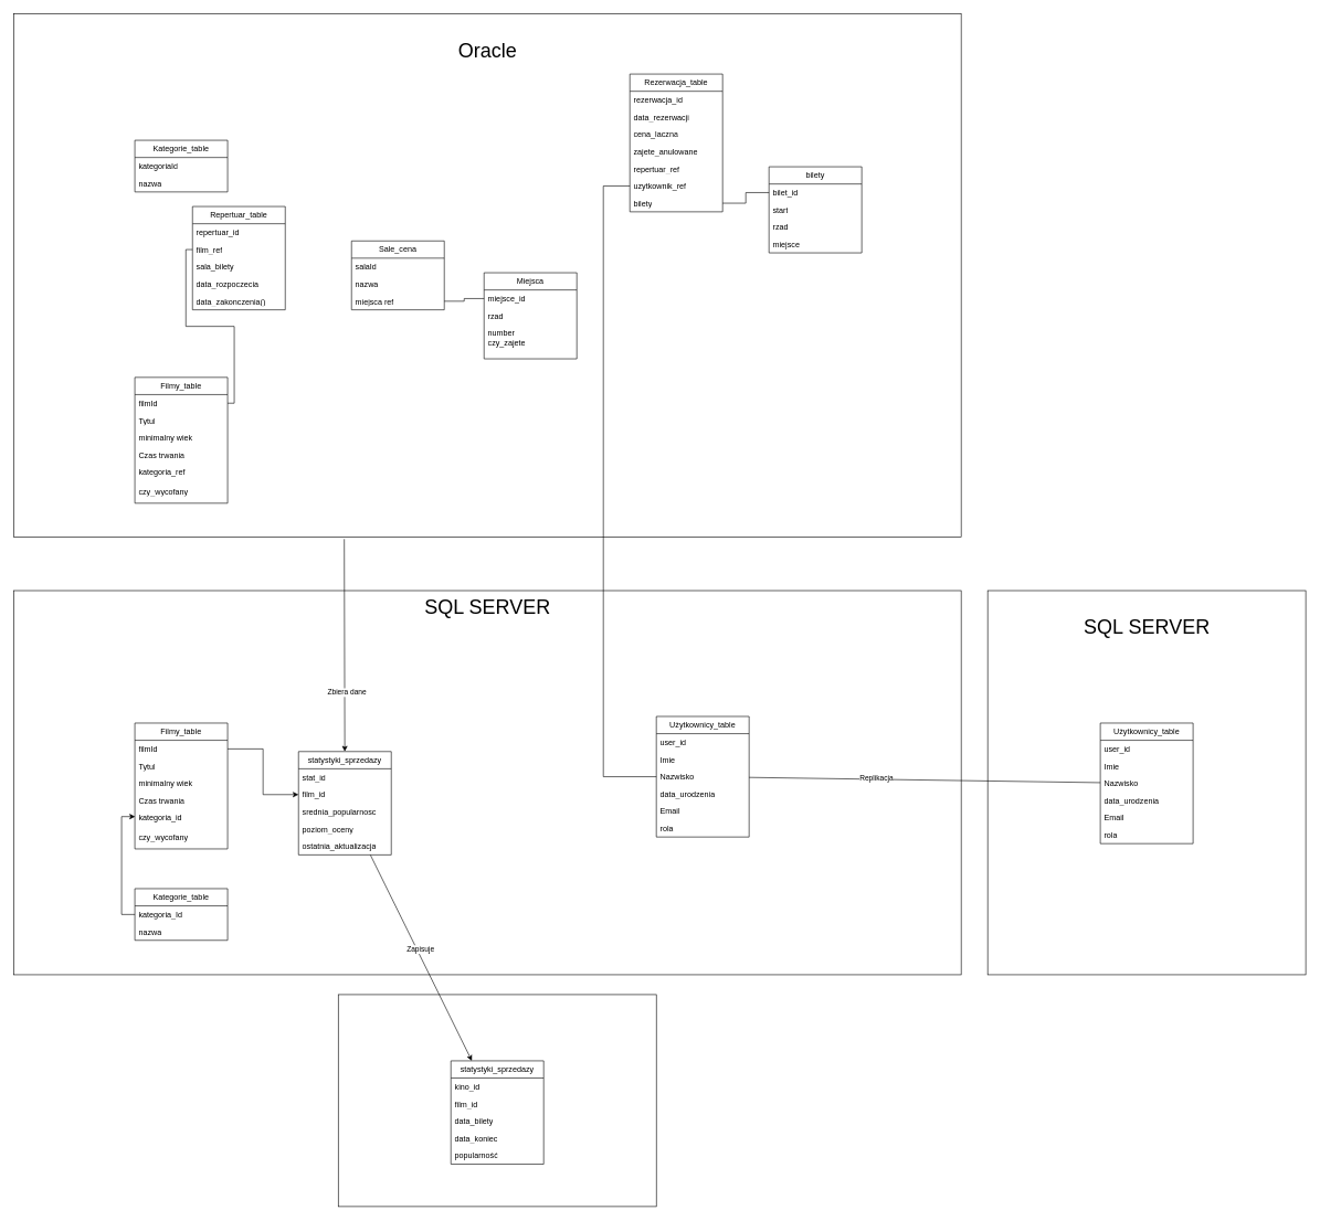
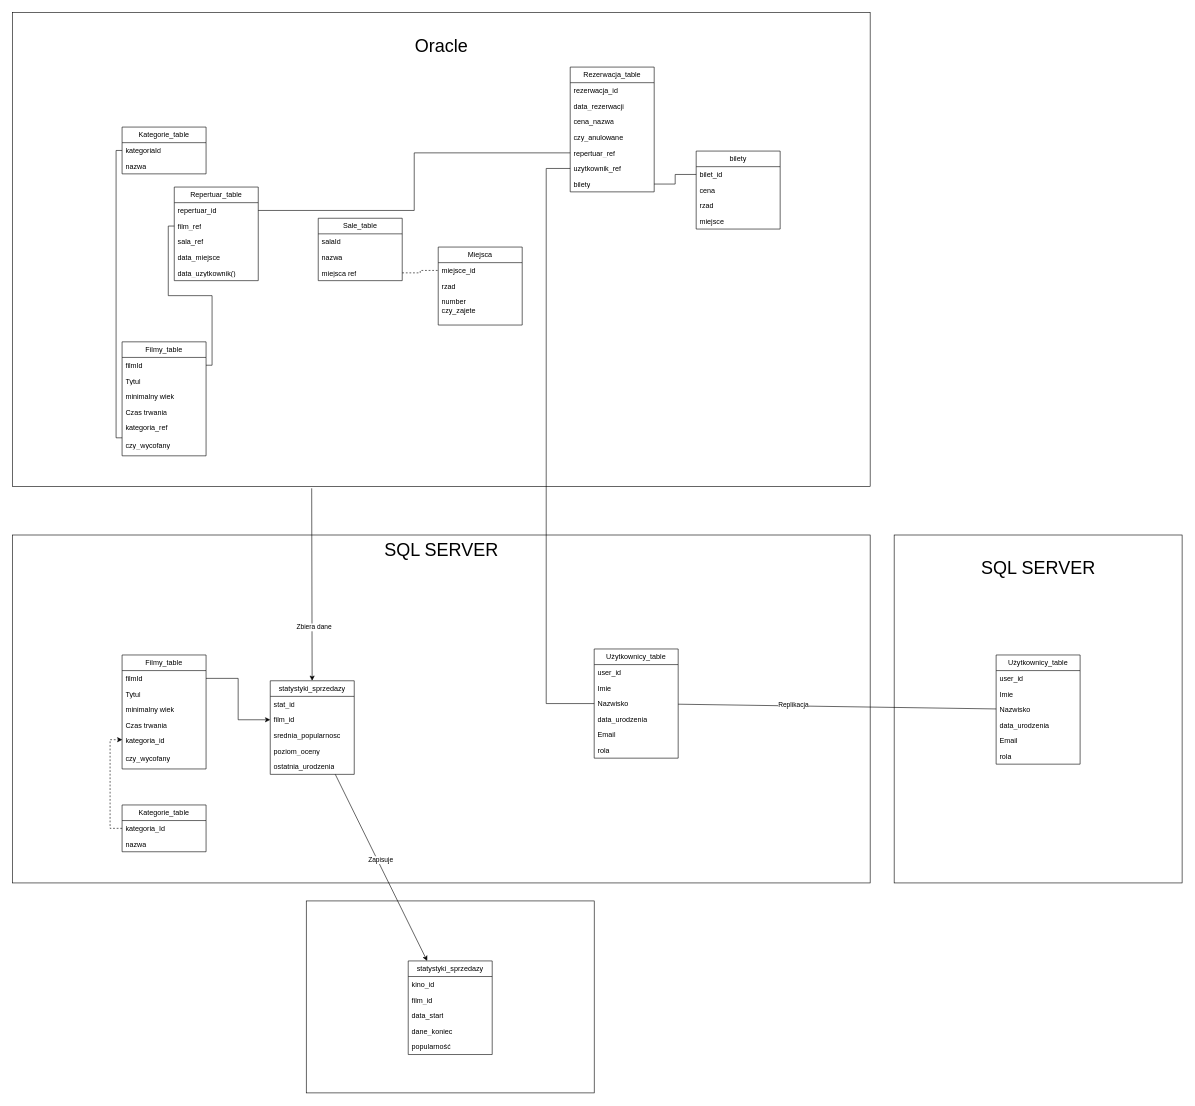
- <mxCell id="42" value="cena_laczna" style="text;strokeColor=none;fillColor=none;align=left;verticalAlign=top;spacingLeft=4;spacingRight=4;overflow=hidden;rotatable=0;points=[[0,0.5],[1,0.5]];portConstraint=eastwest;whiteSpace=wrap;html=1;" parent="39" vertex="1"><mxGeometry y="78" width="140" height="26" as="geometry" /></mxCell>
+ <mxCell id="42" value="cena_nazwa" style="text;strokeColor=none;fillColor=none;align=left;verticalAlign=top;spacingLeft=4;spacingRight=4;overflow=hidden;rotatable=0;points=[[0,0.5],[1,0.5]];portConstraint=eastwest;whiteSpace=wrap;html=1;" parent="39" vertex="1"><mxGeometry y="78" width="140" height="26" as="geometry" /></mxCell>
- <mxCell id="43" value="zajete_anulowane" style="text;strokeColor=none;fillColor=none;align=left;verticalAlign=top;spacingLeft=4;spacingRight=4;overflow=hidden;rotatable=0;points=[[0,0.5],[1,0.5]];portConstraint=eastwest;whiteSpace=wrap;html=1;" parent="39" vertex="1"><mxGeometry y="104" width="140" height="26" as="geometry" /></mxCell>
+ <mxCell id="43" value="czy_anulowane" style="text;strokeColor=none;fillColor=none;align=left;verticalAlign=top;spacingLeft=4;spacingRight=4;overflow=hidden;rotatable=0;points=[[0,0.5],[1,0.5]];portConstraint=eastwest;whiteSpace=wrap;html=1;" parent="39" vertex="1"><mxGeometry y="104" width="140" height="26" as="geometry" /></mxCell>
+ <mxCell id="49" value="" style="endArrow=none;html=1;edgeStyle=orthogonalEdgeStyle;rounded=0;entryX=0;entryY=0.5;entryDx=0;entryDy=0;exitX=1;exitY=0.5;exitDx=0;exitDy=0;" parent="1" source="25" target="44" edge="1"><mxGeometry relative="1" as="geometry"><mxPoint x="630" y="686" as="sourcePoint" /><mxPoint x="630" y="144" as="targetPoint" /></mxGeometry></mxCell>
- <mxCell id="36" value="start" style="text;strokeColor=none;fillColor=none;align=left;verticalAlign=top;spacingLeft=4;spacingRight=4;overflow=hidden;rotatable=0;points=[[0,0.5],[1,0.5]];portConstraint=eastwest;whiteSpace=wrap;html=1;" parent="34" vertex="1"><mxGeometry y="52" width="140" height="26" as="geometry" /></mxCell>
+ <mxCell id="36" value="cena" style="text;strokeColor=none;fillColor=none;align=left;verticalAlign=top;spacingLeft=4;spacingRight=4;overflow=hidden;rotatable=0;points=[[0,0.5],[1,0.5]];portConstraint=eastwest;whiteSpace=wrap;html=1;" parent="34" vertex="1"><mxGeometry y="52" width="140" height="26" as="geometry" /></mxCell>
- <mxCell id="20" value="Sale_cena" style="swimlane;fontStyle=0;childLayout=stackLayout;horizontal=1;startSize=26;fillColor=none;horizontalStack=0;resizeParent=1;resizeParentMax=0;resizeLast=0;collapsible=1;marginBottom=0;whiteSpace=wrap;html=1;" parent="1" vertex="1"><mxGeometry x="530" y="363" width="140" height="104" as="geometry" /></mxCell>
+ <mxCell id="20" value="Sale_table" style="swimlane;fontStyle=0;childLayout=stackLayout;horizontal=1;startSize=26;fillColor=none;horizontalStack=0;resizeParent=1;resizeParentMax=0;resizeLast=0;collapsible=1;marginBottom=0;whiteSpace=wrap;html=1;" parent="1" vertex="1"><mxGeometry x="530" y="363" width="140" height="104" as="geometry" /></mxCell>
- <mxCell id="27" value="sala_bilety" style="text;strokeColor=none;fillColor=none;align=left;verticalAlign=top;spacingLeft=4;spacingRight=4;overflow=hidden;rotatable=0;points=[[0,0.5],[1,0.5]];portConstraint=eastwest;whiteSpace=wrap;html=1;" parent="24" vertex="1"><mxGeometry y="78" width="140" height="26" as="geometry" /></mxCell>
+ <mxCell id="27" value="sala_ref" style="text;strokeColor=none;fillColor=none;align=left;verticalAlign=top;spacingLeft=4;spacingRight=4;overflow=hidden;rotatable=0;points=[[0,0.5],[1,0.5]];portConstraint=eastwest;whiteSpace=wrap;html=1;" parent="24" vertex="1"><mxGeometry y="78" width="140" height="26" as="geometry" /></mxCell>
- <mxCell id="28" value="data_rozpoczecia" style="text;strokeColor=none;fillColor=none;align=left;verticalAlign=top;spacingLeft=4;spacingRight=4;overflow=hidden;rotatable=0;points=[[0,0.5],[1,0.5]];portConstraint=eastwest;whiteSpace=wrap;html=1;" parent="24" vertex="1"><mxGeometry y="104" width="140" height="26" as="geometry" /></mxCell>
+ <mxCell id="28" value="data_miejsce" style="text;strokeColor=none;fillColor=none;align=left;verticalAlign=top;spacingLeft=4;spacingRight=4;overflow=hidden;rotatable=0;points=[[0,0.5],[1,0.5]];portConstraint=eastwest;whiteSpace=wrap;html=1;" parent="24" vertex="1"><mxGeometry y="104" width="140" height="26" as="geometry" /></mxCell>
- <mxCell id="29" value="data_zakonczenia()" style="text;strokeColor=none;fillColor=none;align=left;verticalAlign=top;spacingLeft=4;spacingRight=4;overflow=hidden;rotatable=0;points=[[0,0.5],[1,0.5]];portConstraint=eastwest;whiteSpace=wrap;html=1;" parent="24" vertex="1"><mxGeometry y="130" width="140" height="26" as="geometry" /></mxCell>
+ <mxCell id="29" value="data_uzytkownik()" style="text;strokeColor=none;fillColor=none;align=left;verticalAlign=top;spacingLeft=4;spacingRight=4;overflow=hidden;rotatable=0;points=[[0,0.5],[1,0.5]];portConstraint=eastwest;whiteSpace=wrap;html=1;" parent="24" vertex="1"><mxGeometry y="130" width="140" height="26" as="geometry" /></mxCell>
- <mxCell id="50" value="" style="endArrow=none;html=1;edgeStyle=orthogonalEdgeStyle;rounded=0;exitX=1;exitY=0.5;exitDx=0;exitDy=0;" parent="1" source="23" target="31" edge="1"><mxGeometry relative="1" as="geometry"><mxPoint x="233" y="742" as="sourcePoint" /><mxPoint x="233" y="200" as="targetPoint" /></mxGeometry></mxCell>
+ <mxCell id="50" value="" style="endArrow=none;html=1;edgeStyle=orthogonalEdgeStyle;rounded=0;exitX=1;exitY=0.5;exitDx=0;exitDy=0;dashed=1;" parent="1" source="23" target="31" edge="1"><mxGeometry relative="1" as="geometry"><mxPoint x="233" y="742" as="sourcePoint" /><mxPoint x="233" y="200" as="targetPoint" /></mxGeometry></mxCell>
+ <mxCell id="47" value="" style="endArrow=none;html=1;edgeStyle=orthogonalEdgeStyle;rounded=0;entryX=0;entryY=0.5;entryDx=0;entryDy=0;exitX=0;exitY=0.5;exitDx=0;exitDy=0;" parent="1" source="16" target="18" edge="1"><mxGeometry relative="1" as="geometry"><mxPoint x="0" y="371" as="sourcePoint" /><mxPoint x="160" y="371" as="targetPoint" /></mxGeometry></mxCell>
- <mxCell id="70" value="ostatnia_aktualizacja" style="text;strokeColor=none;fillColor=none;align=left;verticalAlign=top;spacingLeft=4;spacingRight=4;overflow=hidden;rotatable=0;points=[[0,0.5],[1,0.5]];portConstraint=eastwest;whiteSpace=wrap;html=1;" parent="65" vertex="1"><mxGeometry y="130" width="140" height="26" as="geometry" /></mxCell>
+ <mxCell id="70" value="ostatnia_urodzenia" style="text;strokeColor=none;fillColor=none;align=left;verticalAlign=top;spacingLeft=4;spacingRight=4;overflow=hidden;rotatable=0;points=[[0,0.5],[1,0.5]];portConstraint=eastwest;whiteSpace=wrap;html=1;" parent="65" vertex="1"><mxGeometry y="130" width="140" height="26" as="geometry" /></mxCell>
- <mxCell id="64" style="edgeStyle=orthogonalEdgeStyle;rounded=0;orthogonalLoop=1;jettySize=auto;html=1;entryX=0.003;entryY=0.187;entryDx=0;entryDy=0;entryPerimeter=0;" parent="1" source="62" target="58" edge="1"><mxGeometry relative="1" as="geometry" /></mxCell>
+ <mxCell id="64" style="edgeStyle=orthogonalEdgeStyle;rounded=0;orthogonalLoop=1;jettySize=auto;html=1;entryX=0.003;entryY=0.187;entryDx=0;entryDy=0;entryPerimeter=0;dashed=1;" parent="1" source="62" target="58" edge="1"><mxGeometry relative="1" as="geometry" /></mxCell>
- <mxCell id="91" value="data_bilety" style="text;strokeColor=none;fillColor=none;align=left;verticalAlign=top;spacingLeft=4;spacingRight=4;overflow=hidden;rotatable=0;points=[[0,0.5],[1,0.5]];portConstraint=eastwest;whiteSpace=wrap;html=1;" vertex="1" parent="88"><mxGeometry y="78" width="140" height="26" as="geometry" /></mxCell>
+ <mxCell id="91" value="data_start" style="text;strokeColor=none;fillColor=none;align=left;verticalAlign=top;spacingLeft=4;spacingRight=4;overflow=hidden;rotatable=0;points=[[0,0.5],[1,0.5]];portConstraint=eastwest;whiteSpace=wrap;html=1;" vertex="1" parent="88"><mxGeometry y="78" width="140" height="26" as="geometry" /></mxCell>
- <mxCell id="92" value="data_koniec" style="text;strokeColor=none;fillColor=none;align=left;verticalAlign=top;spacingLeft=4;spacingRight=4;overflow=hidden;rotatable=0;points=[[0,0.5],[1,0.5]];portConstraint=eastwest;whiteSpace=wrap;html=1;" vertex="1" parent="88"><mxGeometry y="104" width="140" height="26" as="geometry" /></mxCell>
+ <mxCell id="92" value="dane_koniec" style="text;strokeColor=none;fillColor=none;align=left;verticalAlign=top;spacingLeft=4;spacingRight=4;overflow=hidden;rotatable=0;points=[[0,0.5],[1,0.5]];portConstraint=eastwest;whiteSpace=wrap;html=1;" vertex="1" parent="88"><mxGeometry y="104" width="140" height="26" as="geometry" /></mxCell>
